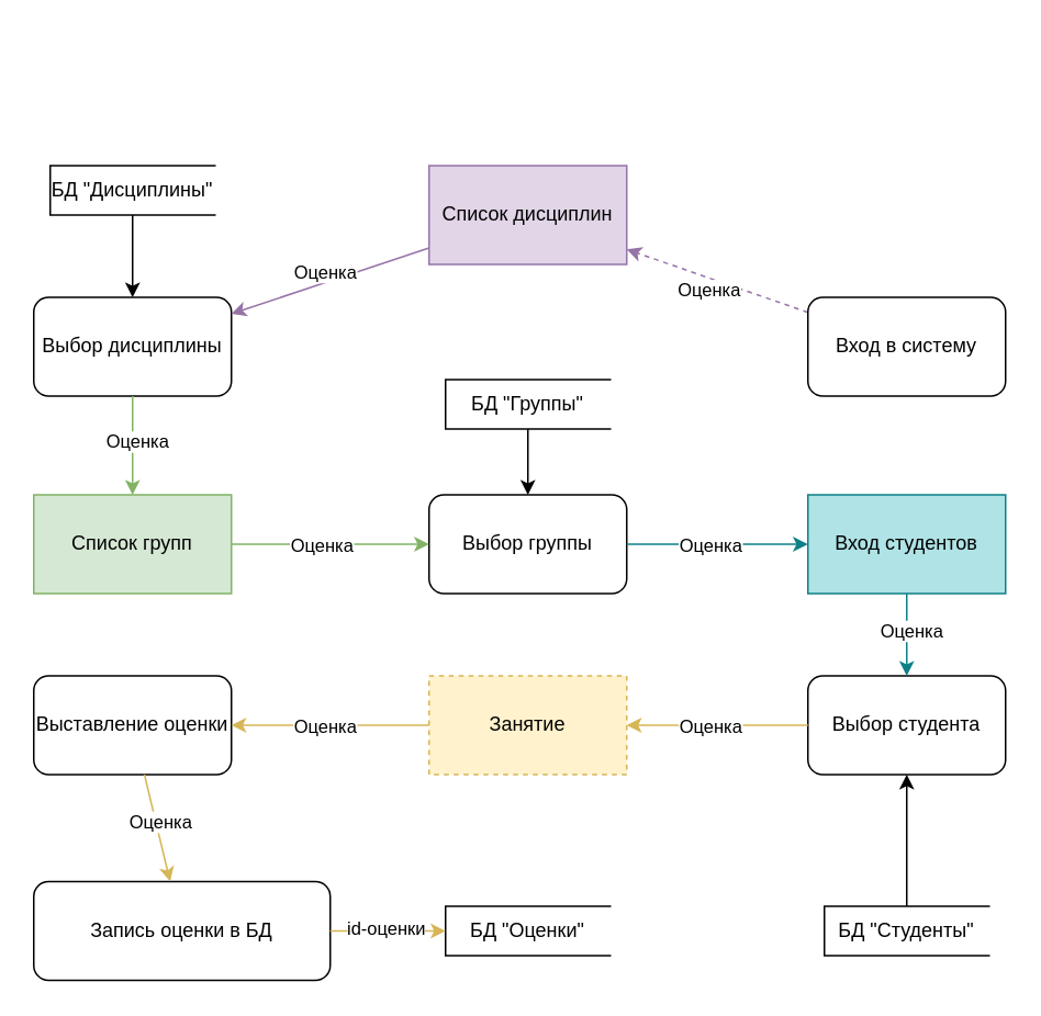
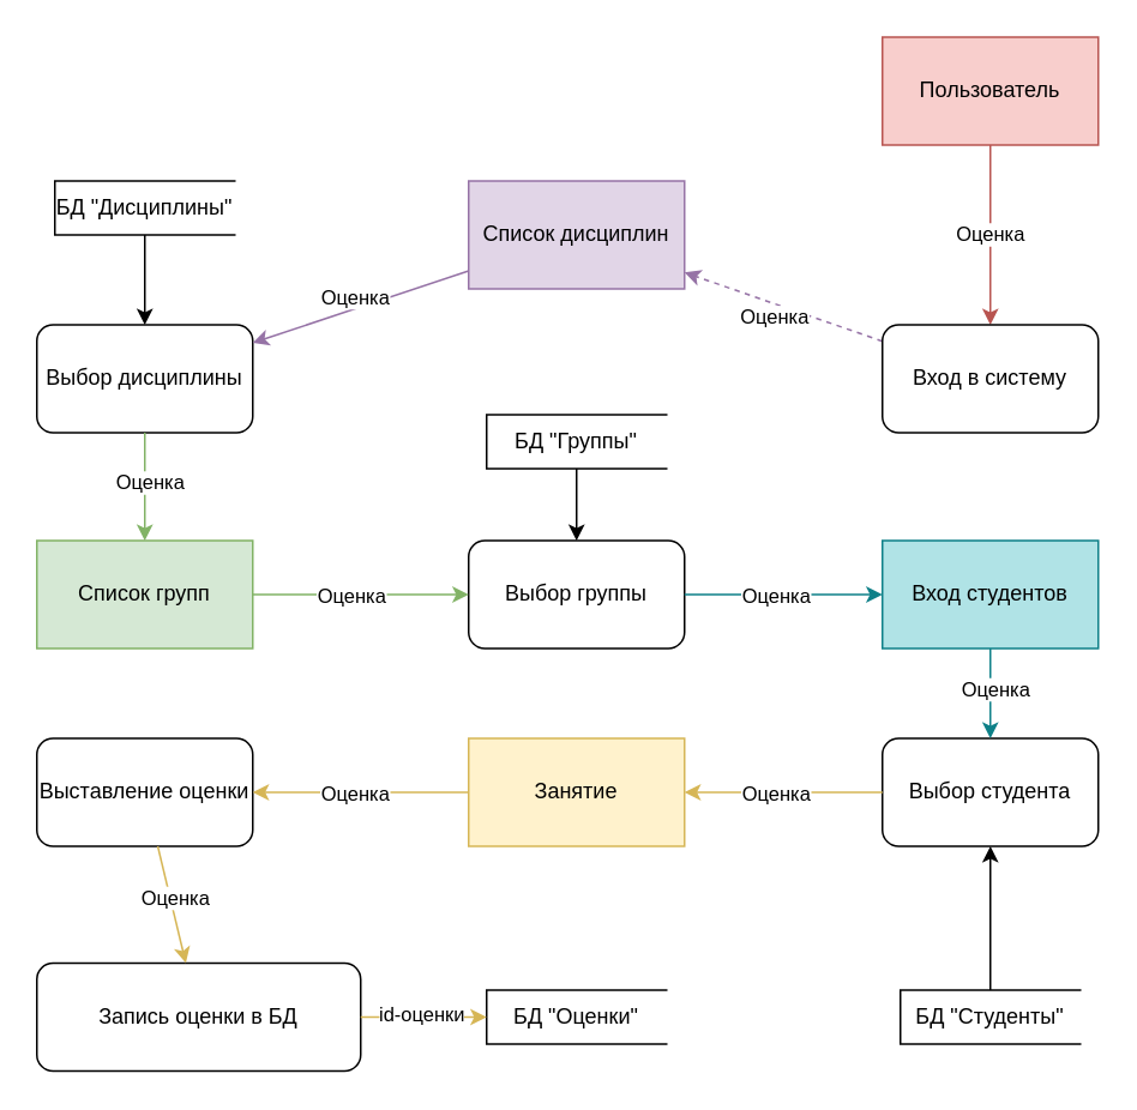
+ <mxCell id="33" value="Пользователь" style="rounded=0;whiteSpace=wrap;html=1;fillColor=#f8cecc;strokeColor=#b85450;" parent="1" vertex="1"><mxGeometry x="490" y="20" width="120" height="60" as="geometry" /></mxCell>
+ <mxCell id="2" value="Оценка" style="endArrow=classic;html=1;rounded=0;fillColor=#f8cecc;strokeColor=#b85450;" parent="1" source="33" target="40" edge="1"><mxGeometry width="50" height="50" relative="1" as="geometry"><mxPoint x="690" y="10" as="sourcePoint" /><mxPoint x="820" y="10" as="targetPoint" /></mxGeometry></mxCell>
- <mxCell id="13" value="Занятие" style="html=1;dashed=1;whiteSpace=wrap;fillColor=#fff2cc;strokeColor=#d6b656;" parent="1" vertex="1"><mxGeometry x="260" y="410" width="120" height="60" as="geometry" /></mxCell>
+ <mxCell id="13" value="Занятие" style="html=1;dashed=0;whiteSpace=wrap;fillColor=#fff2cc;strokeColor=#d6b656;" parent="1" vertex="1"><mxGeometry x="260" y="410" width="120" height="60" as="geometry" /></mxCell>
